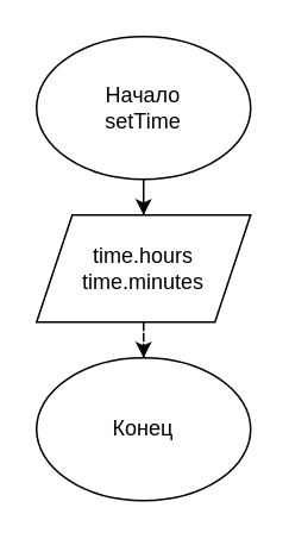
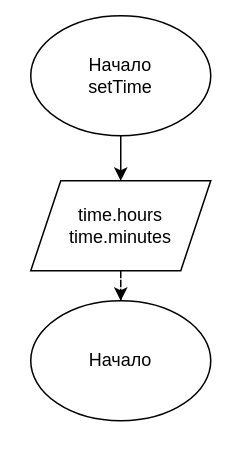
- <mxCell id="3" value="Начало&lt;br&gt;setTime" style="ellipse;whiteSpace=wrap;html=1;" vertex="1" parent="1"><mxGeometry x="20" y="20" width="120" height="80" as="geometry" /></mxCell>
+ <mxCell id="3" value="Начало&lt;br&gt;setTime" style="ellipse;whiteSpace=wrap;html=1;" vertex="1" parent="1"><mxGeometry x="20" y="10" width="120" height="80" as="geometry" /></mxCell>
- <mxCell id="6" value="Конец" style="ellipse;whiteSpace=wrap;html=1;" vertex="1" parent="1"><mxGeometry x="20" y="200" width="120" height="80" as="geometry" /></mxCell>
+ <mxCell id="6" value="Начало" style="ellipse;whiteSpace=wrap;html=1;" vertex="1" parent="1"><mxGeometry x="20" y="200" width="120" height="80" as="geometry" /></mxCell>
